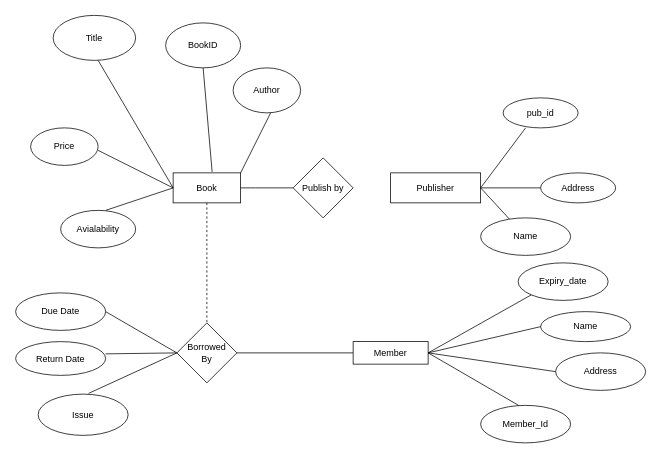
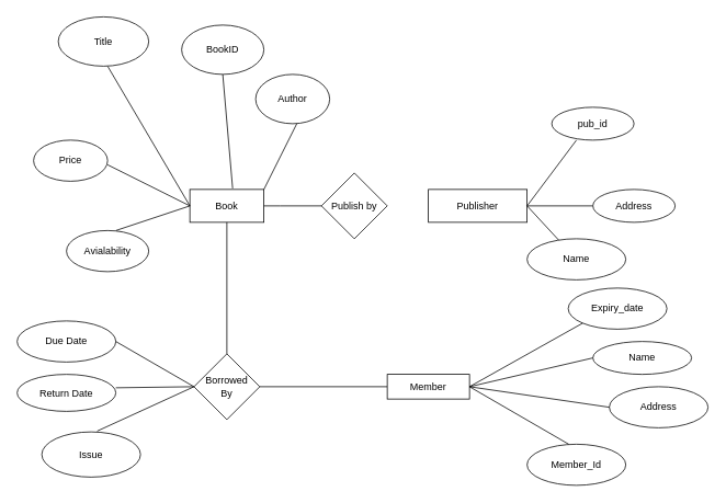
- <mxCell id="23" value="" style="endArrow=none;html=1;rounded=0;exitX=0.5;exitY=1;exitDx=0;exitDy=0;dashed=1;" edge="1" parent="1" source="4" target="24"><mxGeometry width="50" height="50" relative="1" as="geometry"><mxPoint x="280" y="300" as="sourcePoint" /><mxPoint x="300" y="360" as="targetPoint" /><Array as="points" /></mxGeometry></mxCell>
+ <mxCell id="23" value="" style="endArrow=none;html=1;rounded=0;exitX=0.5;exitY=1;exitDx=0;exitDy=0;" edge="1" parent="1" source="4" target="24"><mxGeometry width="50" height="50" relative="1" as="geometry"><mxPoint x="280" y="300" as="sourcePoint" /><mxPoint x="300" y="360" as="targetPoint" /><Array as="points" /></mxGeometry></mxCell>
